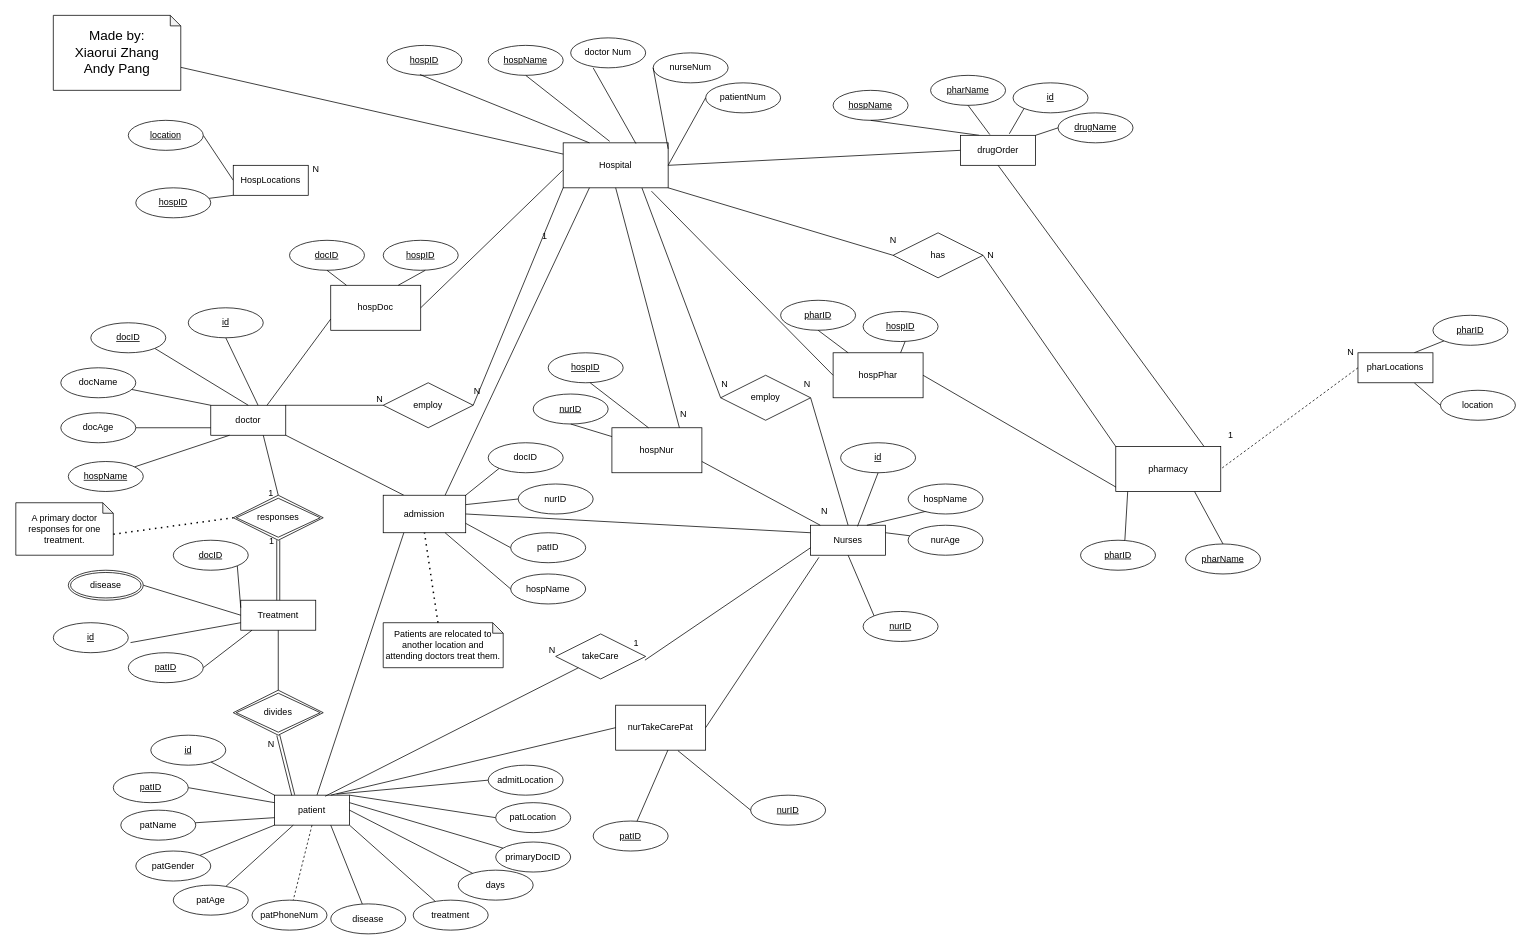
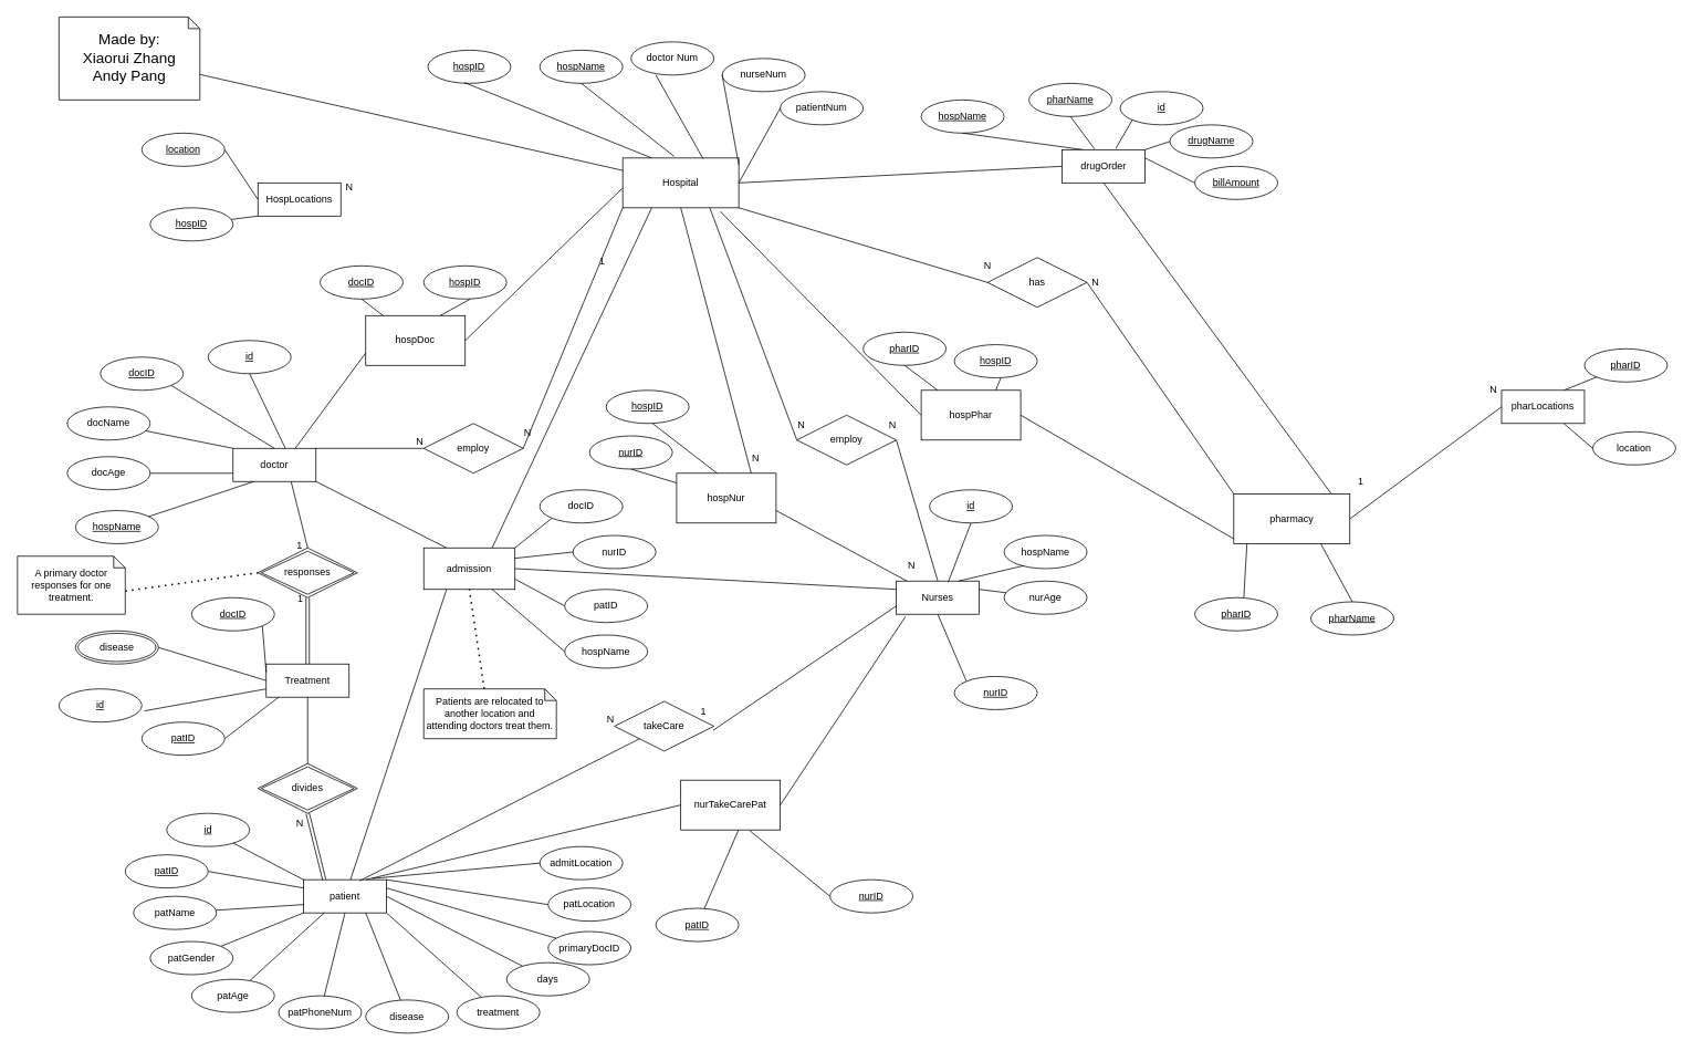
+ <mxCell id="132" value="" style="endArrow=none;html=1;rounded=0;exitX=0;exitY=0.5;exitDx=0;exitDy=0;entryX=1;entryY=0.25;entryDx=0;entryDy=0;" parent="1" source="129" target="85" edge="1"><mxGeometry relative="1" as="geometry"><mxPoint x="1353" y="355" as="sourcePoint" /><mxPoint x="1342" y="454" as="targetPoint" /></mxGeometry></mxCell>
+ <mxCell id="129" value="&lt;u&gt;billAmount&lt;/u&gt;" style="ellipse;whiteSpace=wrap;html=1;align=center;" parent="1" vertex="1"><mxGeometry x="1440" y="200" width="100" height="40" as="geometry" /></mxCell>
- <mxCell id="90" value="" style="endArrow=none;html=1;rounded=0;exitX=0;exitY=0.5;exitDx=0;exitDy=0;entryX=1;entryY=0.5;entryDx=0;entryDy=0;dashed=1;" parent="1" source="92" target="91" edge="1"><mxGeometry relative="1" as="geometry"><mxPoint x="1656" y="630" as="sourcePoint" /><mxPoint x="1587" y="635" as="targetPoint" /></mxGeometry></mxCell>
+ <mxCell id="90" value="" style="endArrow=none;html=1;rounded=0;exitX=0;exitY=0.5;exitDx=0;exitDy=0;entryX=1;entryY=0.5;entryDx=0;entryDy=0;" parent="1" source="92" target="91" edge="1"><mxGeometry relative="1" as="geometry"><mxPoint x="1656" y="630" as="sourcePoint" /><mxPoint x="1587" y="635" as="targetPoint" /></mxGeometry></mxCell>
- <mxCell id="51" value="" style="endArrow=none;html=1;rounded=0;exitX=0.5;exitY=1;exitDx=0;exitDy=0;dashed=1;" parent="1" source="39" target="52" edge="1"><mxGeometry width="50" height="50" relative="1" as="geometry"><mxPoint x="495" y="1120" as="sourcePoint" /><mxPoint x="565" y="1080" as="targetPoint" /></mxGeometry></mxCell>
+ <mxCell id="51" value="" style="endArrow=none;html=1;rounded=0;exitX=0.5;exitY=1;exitDx=0;exitDy=0;" parent="1" source="39" target="52" edge="1"><mxGeometry width="50" height="50" relative="1" as="geometry"><mxPoint x="495" y="1120" as="sourcePoint" /><mxPoint x="565" y="1080" as="targetPoint" /></mxGeometry></mxCell>
